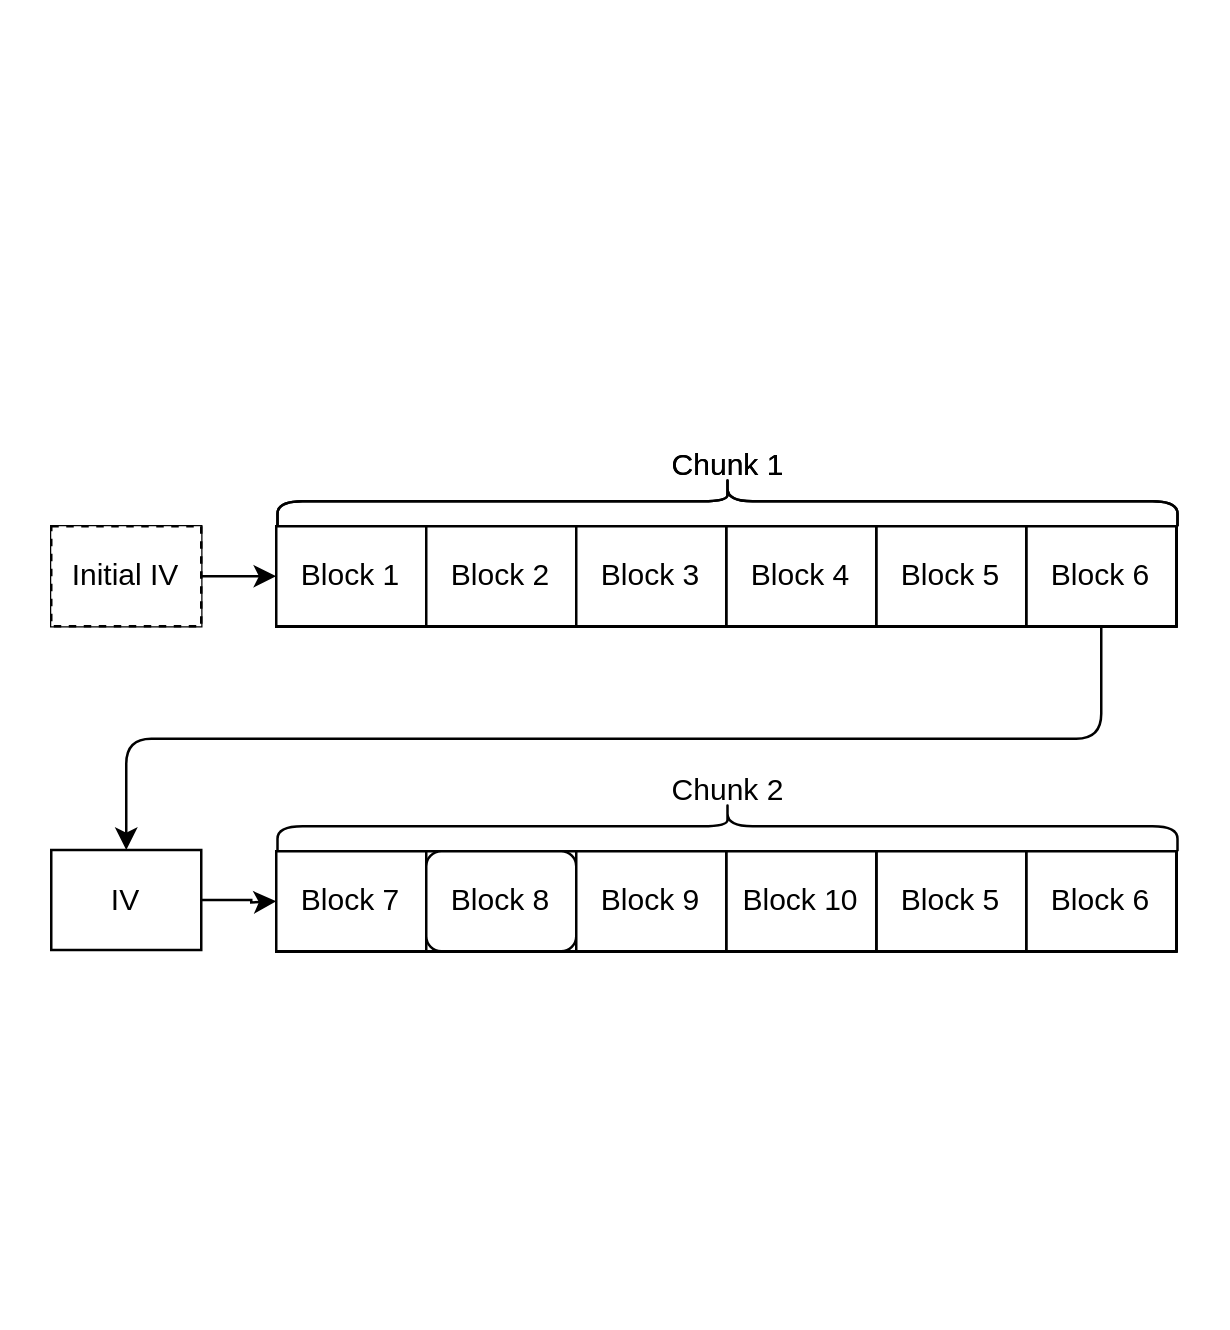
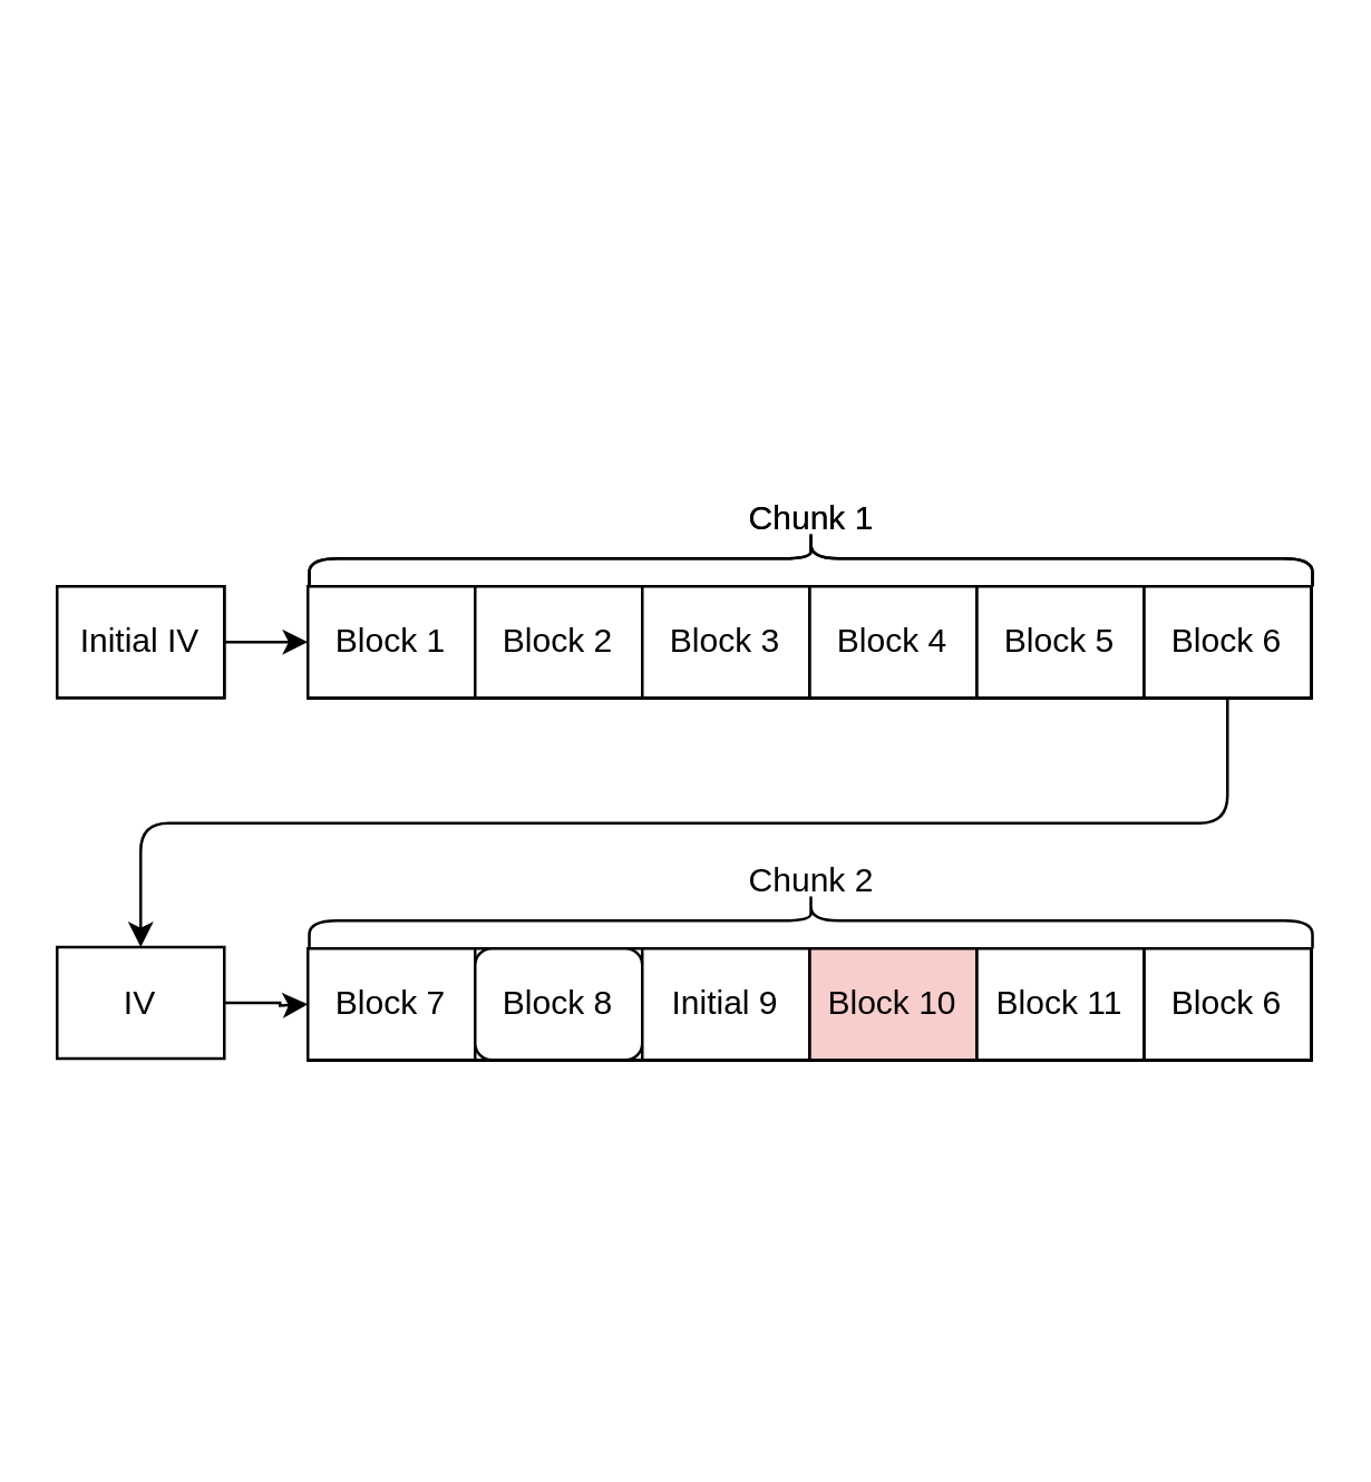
- <mxCell id="16" value="Initial IV" style="rounded=0;whiteSpace=wrap;html=1;dashed=1;" vertex="1" parent="1"><mxGeometry x="20" y="210" width="60" height="40" as="geometry" /></mxCell>
+ <mxCell id="16" value="Initial IV" style="rounded=0;whiteSpace=wrap;html=1;" vertex="1" parent="1"><mxGeometry x="20" y="210" width="60" height="40" as="geometry" /></mxCell>
- <mxCell id="104" value="Block 9" style="rounded=0;whiteSpace=wrap;html=1;" vertex="1" parent="1"><mxGeometry x="230" y="340" width="60" height="40" as="geometry" /></mxCell>
+ <mxCell id="104" value="Initial 9" style="rounded=0;whiteSpace=wrap;html=1;" vertex="1" parent="1"><mxGeometry x="230" y="340" width="60" height="40" as="geometry" /></mxCell>
- <mxCell id="103" value="Block 10" style="rounded=0;whiteSpace=wrap;html=1;" vertex="1" parent="1"><mxGeometry x="290" y="340" width="60" height="40" as="geometry" /></mxCell>
+ <mxCell id="103" value="Block 10" style="rounded=0;whiteSpace=wrap;html=1;fillColor=#f8cecc;" vertex="1" parent="1"><mxGeometry x="290" y="340" width="60" height="40" as="geometry" /></mxCell>
+ <mxCell id="102" value="Block 11" style="rounded=0;whiteSpace=wrap;html=1;" vertex="1" parent="1"><mxGeometry x="350" y="340" width="60" height="40" as="geometry" /></mxCell>
